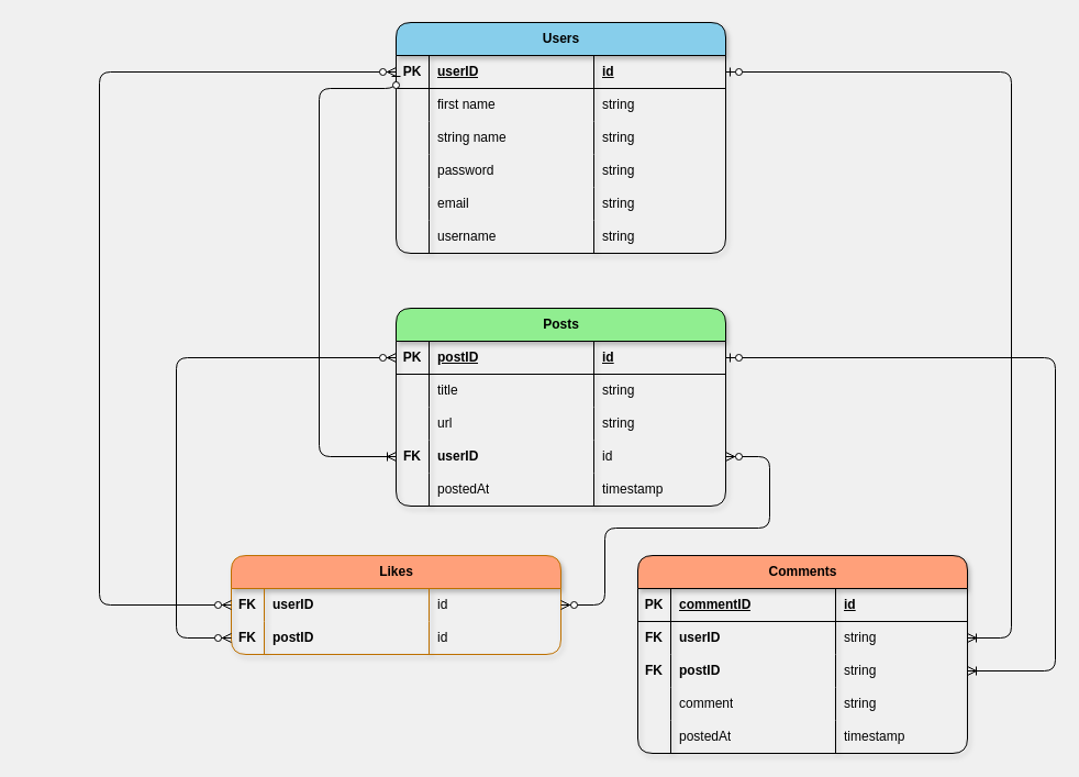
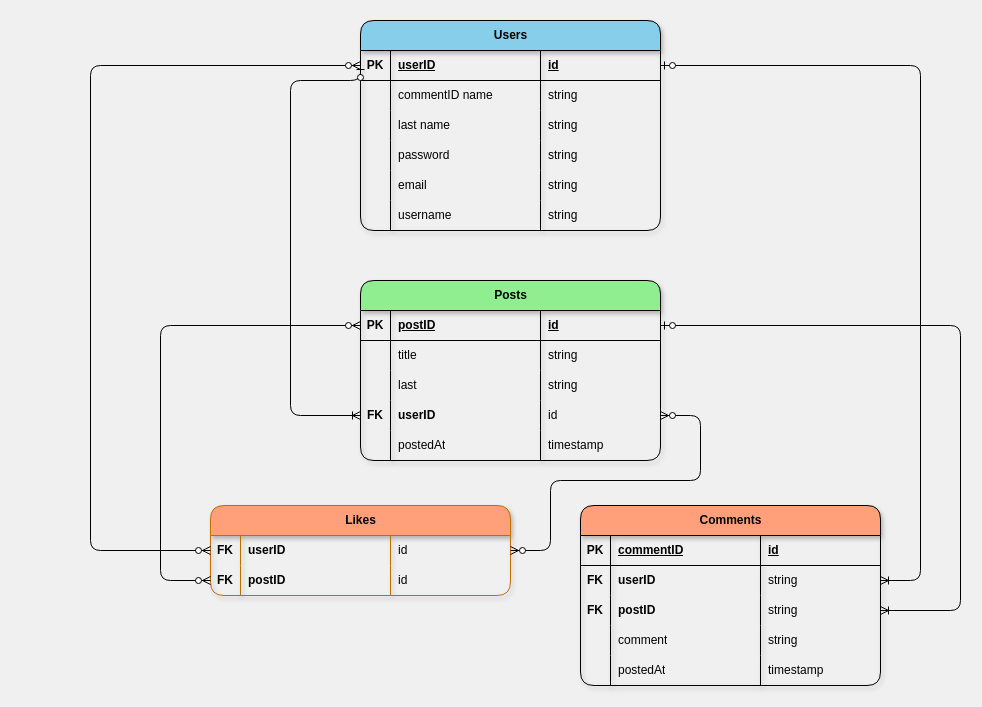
- <mxCell id="9" value="first name" style="shape=partialRectangle;connectable=0;fillColor=none;top=0;left=0;bottom=0;right=0;align=left;spacingLeft=6;overflow=hidden;whiteSpace=wrap;html=1;rounded=1;" vertex="1" parent="7"><mxGeometry x="30" width="150" height="30" as="geometry"><mxRectangle width="150" height="30" as="alternateBounds" /></mxGeometry></mxCell>
+ <mxCell id="9" value="commentID name" style="shape=partialRectangle;connectable=0;fillColor=none;top=0;left=0;bottom=0;right=0;align=left;spacingLeft=6;overflow=hidden;whiteSpace=wrap;html=1;rounded=1;" vertex="1" parent="7"><mxGeometry x="30" width="150" height="30" as="geometry"><mxRectangle width="150" height="30" as="alternateBounds" /></mxGeometry></mxCell>
- <mxCell id="13" value="string name" style="shape=partialRectangle;connectable=0;fillColor=none;top=0;left=0;bottom=0;right=0;align=left;spacingLeft=6;overflow=hidden;whiteSpace=wrap;html=1;rounded=1;" vertex="1" parent="11"><mxGeometry x="30" width="150" height="30" as="geometry"><mxRectangle width="150" height="30" as="alternateBounds" /></mxGeometry></mxCell>
+ <mxCell id="13" value="last name" style="shape=partialRectangle;connectable=0;fillColor=none;top=0;left=0;bottom=0;right=0;align=left;spacingLeft=6;overflow=hidden;whiteSpace=wrap;html=1;rounded=1;" vertex="1" parent="11"><mxGeometry x="30" width="150" height="30" as="geometry"><mxRectangle width="150" height="30" as="alternateBounds" /></mxGeometry></mxCell>
- <mxCell id="38" value="url" style="shape=partialRectangle;connectable=0;fillColor=none;top=0;left=0;bottom=0;right=0;align=left;spacingLeft=6;overflow=hidden;whiteSpace=wrap;html=1;rounded=1;" vertex="1" parent="36"><mxGeometry x="30" width="150" height="30" as="geometry"><mxRectangle width="150" height="30" as="alternateBounds" /></mxGeometry></mxCell>
+ <mxCell id="38" value="last" style="shape=partialRectangle;connectable=0;fillColor=none;top=0;left=0;bottom=0;right=0;align=left;spacingLeft=6;overflow=hidden;whiteSpace=wrap;html=1;rounded=1;" vertex="1" parent="36"><mxGeometry x="30" width="150" height="30" as="geometry"><mxRectangle width="150" height="30" as="alternateBounds" /></mxGeometry></mxCell>
